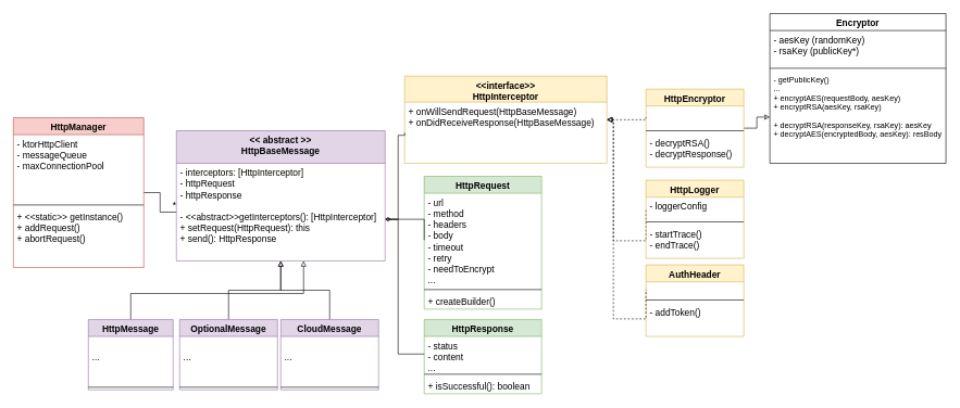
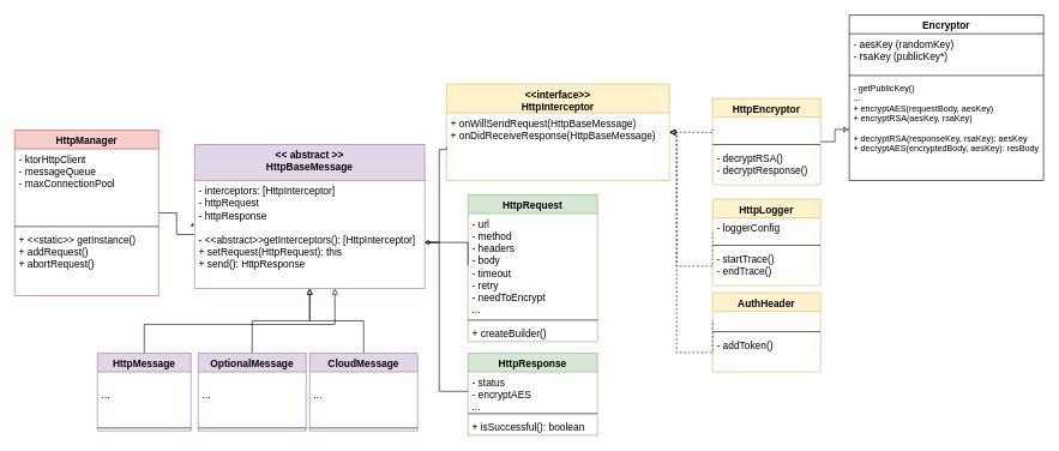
- <mxCell id="7" value="- status&#10;- content&#10;..." style="text;strokeColor=none;fillColor=none;align=left;verticalAlign=top;spacingLeft=4;spacingRight=4;overflow=hidden;rotatable=0;points=[[0,0.5],[1,0.5]];portConstraint=eastwest;fontSize=14;" parent="6" vertex="1"><mxGeometry y="26" width="180" height="54" as="geometry" /></mxCell>
+ <mxCell id="7" value="- status&#10;- encryptAES&#10;..." style="text;strokeColor=none;fillColor=none;align=left;verticalAlign=top;spacingLeft=4;spacingRight=4;overflow=hidden;rotatable=0;points=[[0,0.5],[1,0.5]];portConstraint=eastwest;fontSize=14;" parent="6" vertex="1"><mxGeometry y="26" width="180" height="54" as="geometry" /></mxCell>
